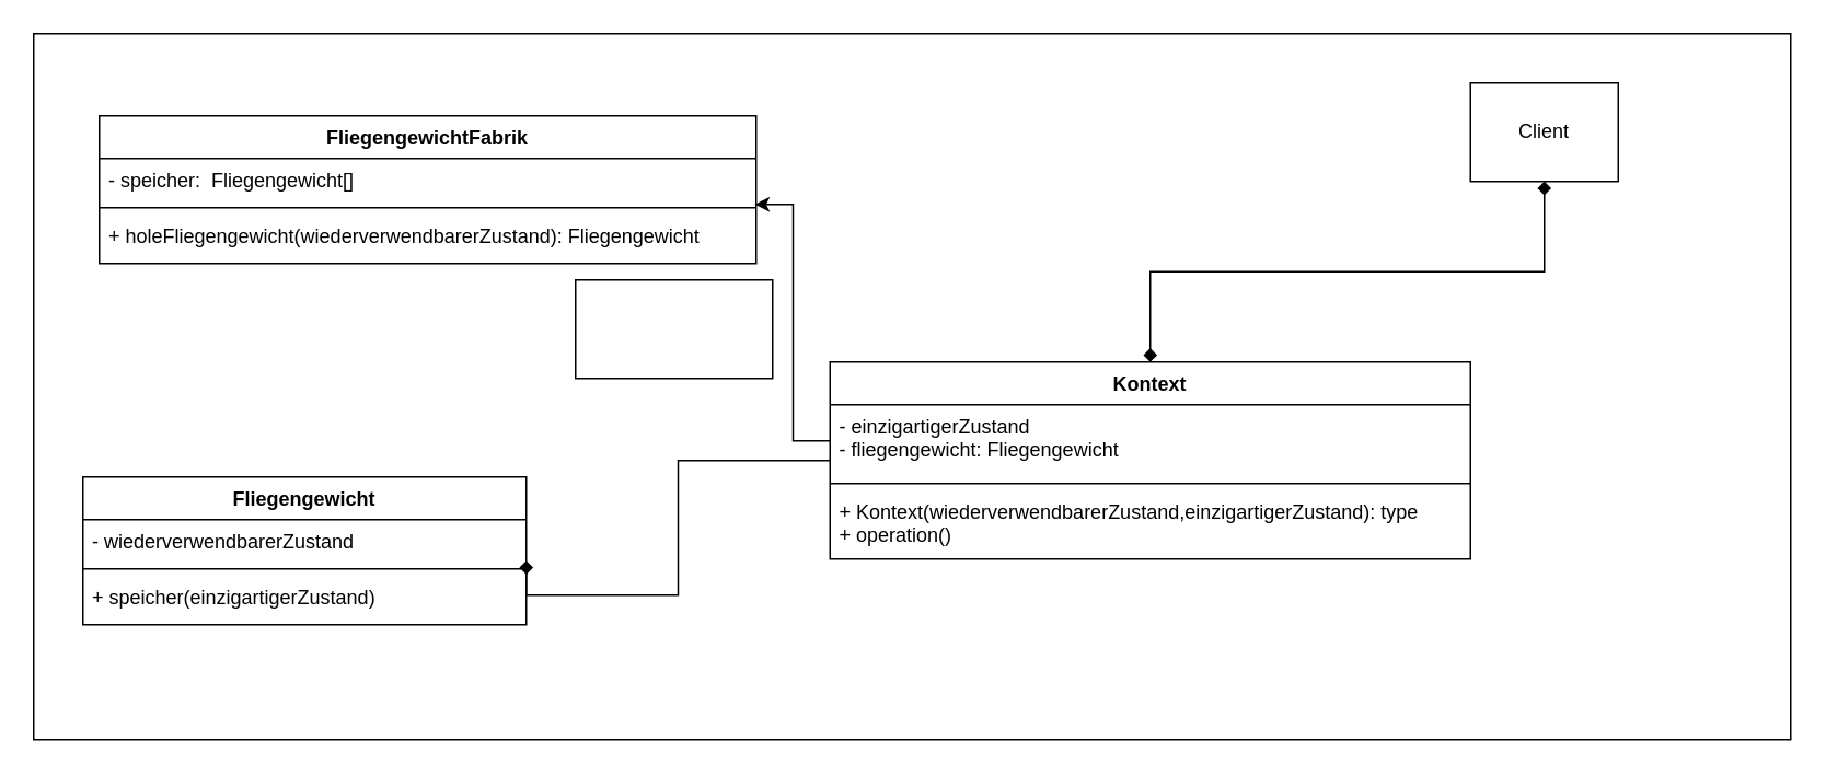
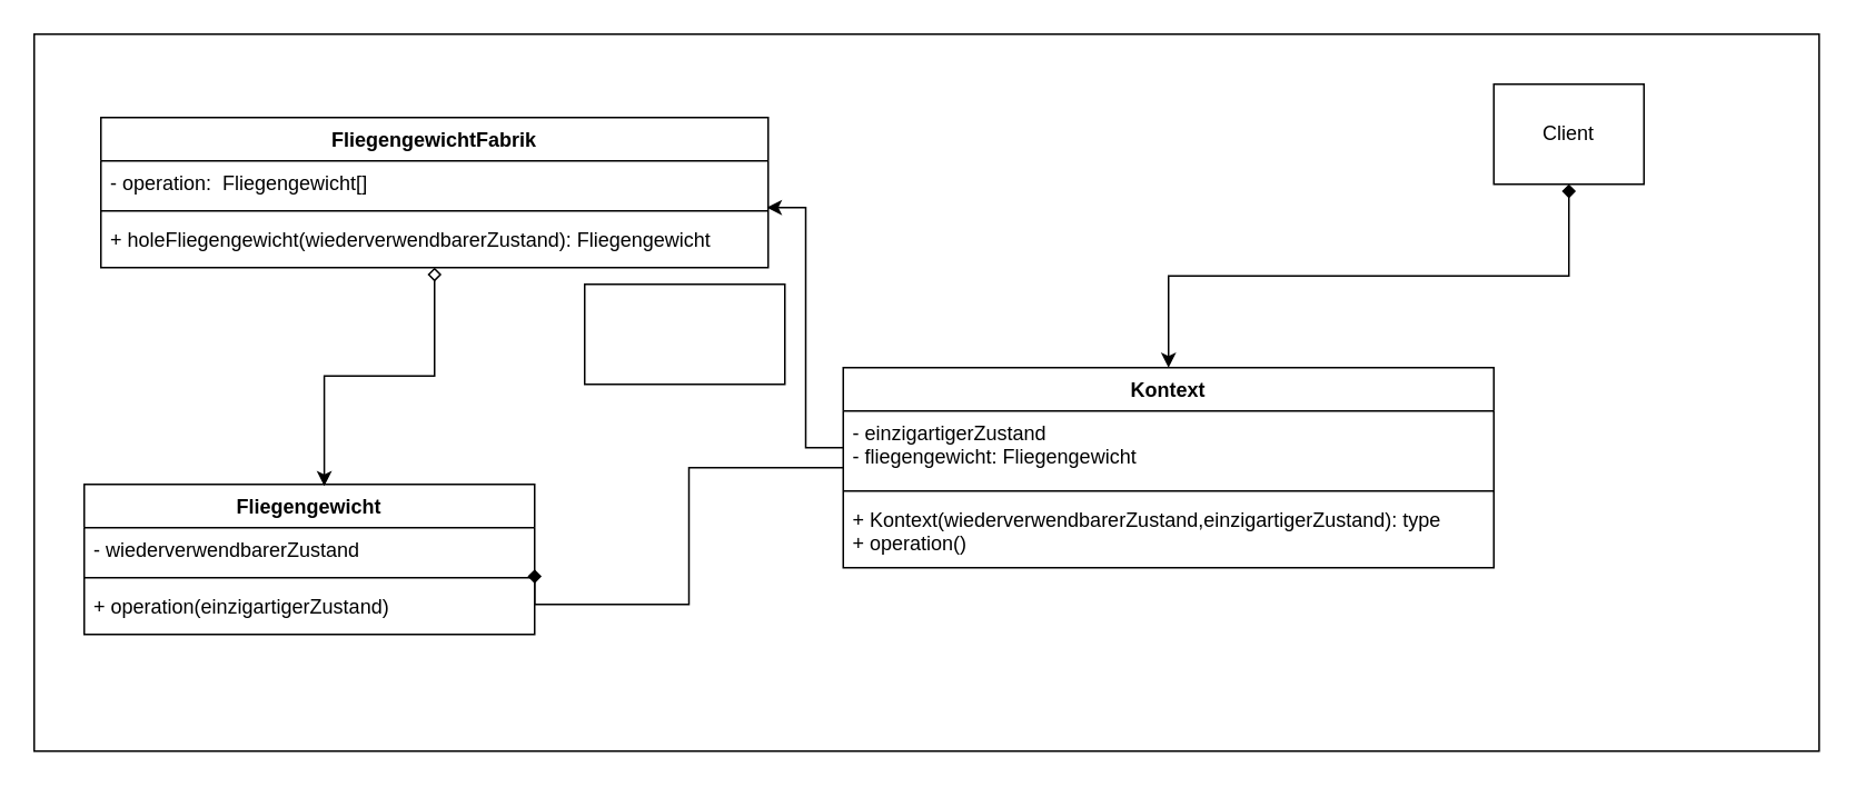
- <mxCell id="11" value="- speicher:  Fliegengewicht[]" style="text;strokeColor=none;fillColor=none;align=left;verticalAlign=top;spacingLeft=4;spacingRight=4;overflow=hidden;rotatable=0;points=[[0,0.5],[1,0.5]];portConstraint=eastwest;" vertex="1" parent="10"><mxGeometry y="26" width="400" height="26" as="geometry" /></mxCell>
+ <mxCell id="11" value="- operation:  Fliegengewicht[]" style="text;strokeColor=none;fillColor=none;align=left;verticalAlign=top;spacingLeft=4;spacingRight=4;overflow=hidden;rotatable=0;points=[[0,0.5],[1,0.5]];portConstraint=eastwest;" vertex="1" parent="10"><mxGeometry y="26" width="400" height="26" as="geometry" /></mxCell>
- <mxCell id="7" style="edgeStyle=orthogonalEdgeStyle;rounded=0;orthogonalLoop=1;jettySize=auto;html=1;startArrow=diamond;startFill=1;endArrow=diamond;" edge="1" parent="1" source="8" target="15"><mxGeometry relative="1" as="geometry" /></mxCell>
+ <mxCell id="7" style="edgeStyle=orthogonalEdgeStyle;rounded=0;orthogonalLoop=1;jettySize=auto;html=1;startArrow=diamond;startFill=1;" edge="1" parent="1" source="8" target="15"><mxGeometry relative="1" as="geometry" /></mxCell>
+ <mxCell id="9" style="edgeStyle=orthogonalEdgeStyle;rounded=0;orthogonalLoop=1;jettySize=auto;html=1;entryX=0.533;entryY=0.011;entryDx=0;entryDy=0;entryPerimeter=0;startArrow=diamond;startFill=0;" edge="1" parent="1" source="10" target="3"><mxGeometry relative="1" as="geometry" /></mxCell>
- <mxCell id="6" value="+ speicher(einzigartigerZustand)" style="text;strokeColor=none;fillColor=none;align=left;verticalAlign=top;spacingLeft=4;spacingRight=4;overflow=hidden;rotatable=0;points=[[0,0.5],[1,0.5]];portConstraint=eastwest;" vertex="1" parent="3"><mxGeometry y="60" width="270" height="30" as="geometry" /></mxCell>
+ <mxCell id="6" value="+ operation(einzigartigerZustand)" style="text;strokeColor=none;fillColor=none;align=left;verticalAlign=top;spacingLeft=4;spacingRight=4;overflow=hidden;rotatable=0;points=[[0,0.5],[1,0.5]];portConstraint=eastwest;" vertex="1" parent="3"><mxGeometry y="60" width="270" height="30" as="geometry" /></mxCell>
